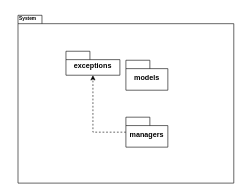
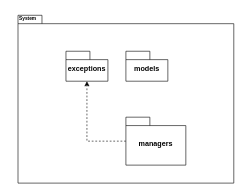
- <mxCell id="3" value="exceptions" style="shape=folder;fontStyle=1;spacingTop=10;tabWidth=40;tabHeight=14;tabPosition=left;html=1;whiteSpace=wrap;" vertex="1" parent="1"><mxGeometry x="109" y="85" width="90" height="40" as="geometry" /></mxCell>
+ <mxCell id="3" value="exceptions" style="shape=folder;fontStyle=1;spacingTop=10;tabWidth=40;tabHeight=14;tabPosition=left;html=1;whiteSpace=wrap;" vertex="1" parent="1"><mxGeometry x="109" y="85" width="70" height="50" as="geometry" /></mxCell>
- <mxCell id="4" value="&lt;div&gt;models&lt;/div&gt;" style="shape=folder;fontStyle=1;spacingTop=10;tabWidth=40;tabHeight=14;tabPosition=left;html=1;whiteSpace=wrap;" vertex="1" parent="1"><mxGeometry x="209" y="100" width="70" height="50" as="geometry" /></mxCell>
+ <mxCell id="4" value="&lt;div&gt;models&lt;/div&gt;" style="shape=folder;fontStyle=1;spacingTop=10;tabWidth=40;tabHeight=14;tabPosition=left;html=1;whiteSpace=wrap;" vertex="1" parent="1"><mxGeometry x="209" y="85" width="70" height="50" as="geometry" /></mxCell>
- <mxCell id="6" value="managers" style="shape=folder;fontStyle=1;spacingTop=10;tabWidth=40;tabHeight=14;tabPosition=left;html=1;whiteSpace=wrap;" vertex="1" parent="1"><mxGeometry x="209" y="195" width="70" height="50" as="geometry" /></mxCell>
+ <mxCell id="6" value="managers" style="shape=folder;fontStyle=1;spacingTop=10;tabWidth=40;tabHeight=14;tabPosition=left;html=1;whiteSpace=wrap;" vertex="1" parent="1"><mxGeometry x="209" y="195" width="100" height="80" as="geometry" /></mxCell>
